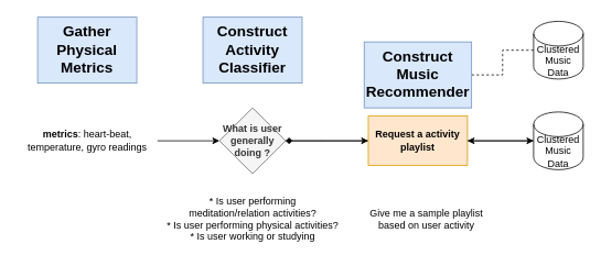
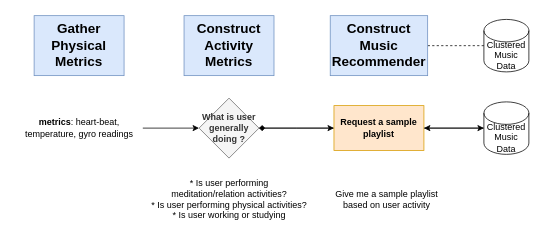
- <mxCell id="3" value="&lt;font style=&quot;font-size: 18px;&quot;&gt;Construct&lt;br&gt;Activity Classifier&lt;/font&gt;" style="rounded=0;whiteSpace=wrap;html=1;fontStyle=1;fillColor=#dae8fc;strokeColor=#6c8ebf;" parent="1" vertex="1"><mxGeometry x="245" y="20" width="120" height="80" as="geometry" /></mxCell>
+ <mxCell id="3" value="&lt;font style=&quot;font-size: 18px;&quot;&gt;Construct&lt;br&gt;Activity Metrics&lt;/font&gt;" style="rounded=0;whiteSpace=wrap;html=1;fontStyle=1;fillColor=#dae8fc;strokeColor=#6c8ebf;" parent="1" vertex="1"><mxGeometry x="245" y="20" width="120" height="80" as="geometry" /></mxCell>
- <mxCell id="5" value="&lt;font style=&quot;font-size: 18px;&quot;&gt;Construct&lt;br&gt;Music Recommender&lt;br&gt;&lt;/font&gt;" style="rounded=0;whiteSpace=wrap;html=1;fontStyle=1;fillColor=#dae8fc;strokeColor=#6c8ebf;" parent="1" vertex="1"><mxGeometry x="440" y="50" width="130" height="80" as="geometry" /></mxCell>
+ <mxCell id="5" value="&lt;font style=&quot;font-size: 18px;&quot;&gt;Construct&lt;br&gt;Music Recommender&lt;br&gt;&lt;/font&gt;" style="rounded=0;whiteSpace=wrap;html=1;fontStyle=1;fillColor=#dae8fc;strokeColor=#6c8ebf;" parent="1" vertex="1"><mxGeometry x="440" y="20" width="130" height="80" as="geometry" /></mxCell>
- <mxCell id="12" value="&lt;b&gt;Request a activity&lt;br&gt;playlist&lt;/b&gt;" style="rounded=0;whiteSpace=wrap;html=1;fillColor=#ffe6cc;strokeColor=#d79b00;" parent="1" vertex="1"><mxGeometry x="445" y="140" width="120" height="60" as="geometry" /></mxCell>
+ <mxCell id="12" value="&lt;b&gt;Request a sample&lt;br&gt;playlist&lt;/b&gt;" style="rounded=0;whiteSpace=wrap;html=1;fillColor=#ffe6cc;strokeColor=#d79b00;" parent="1" vertex="1"><mxGeometry x="445" y="140" width="120" height="60" as="geometry" /></mxCell>
